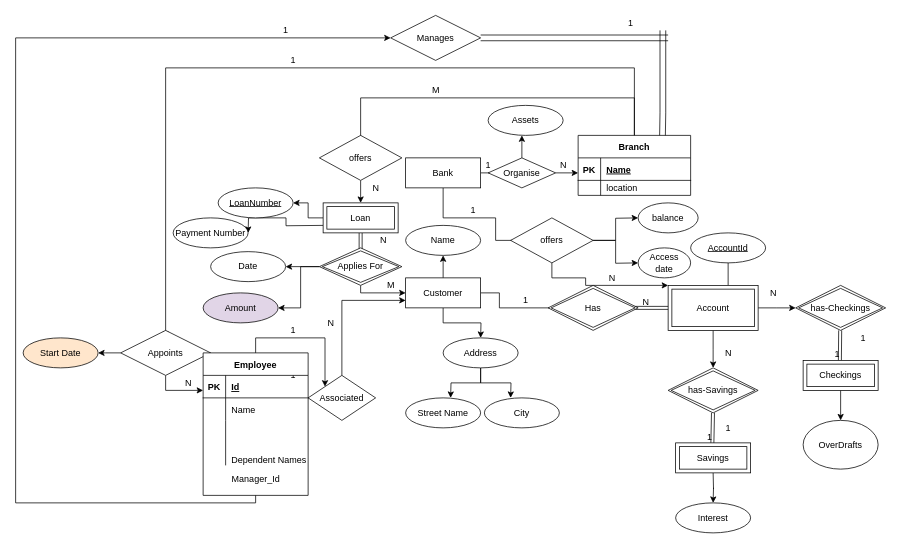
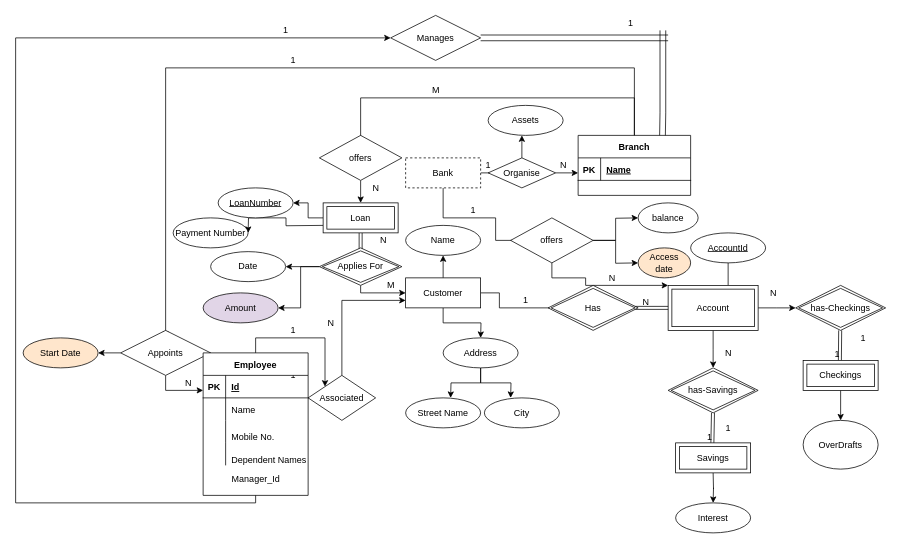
- <mxCell id="4" value="Bank" style="whiteSpace=wrap;html=1;align=center;" parent="1" vertex="1"><mxGeometry x="540" y="210" width="100" height="40" as="geometry" /></mxCell>
+ <mxCell id="4" value="Bank" style="whiteSpace=wrap;html=1;align=center;dashed=1;" parent="1" vertex="1"><mxGeometry x="540" y="210" width="100" height="40" as="geometry" /></mxCell>
- <mxCell id="19" value="location" style="shape=partialRectangle;connectable=0;fillColor=none;top=0;left=0;bottom=0;right=0;align=left;spacingLeft=6;overflow=hidden;" parent="17" vertex="1"><mxGeometry x="30" width="120" height="20" as="geometry" /></mxCell>
- <mxCell id="46" value="&lt;div&gt;Access&lt;/div&gt;&lt;div&gt;date&lt;br&gt;&lt;/div&gt;" style="ellipse;whiteSpace=wrap;html=1;align=center;" parent="1" vertex="1"><mxGeometry x="850" y="330" width="70" height="40" as="geometry" /></mxCell>
+ <mxCell id="46" value="&lt;div&gt;Access&lt;/div&gt;&lt;div&gt;date&lt;br&gt;&lt;/div&gt;" style="ellipse;whiteSpace=wrap;html=1;align=center;fillColor=#ffe6cc;" parent="1" vertex="1"><mxGeometry x="850" y="330" width="70" height="40" as="geometry" /></mxCell>
+ <mxCell id="82" value="&#10;Mobile No.&#10;&#10;(Multivalued attr)" style="shape=partialRectangle;connectable=0;fillColor=none;top=0;left=0;bottom=0;right=0;align=left;spacingLeft=6;overflow=hidden;" parent="80" vertex="1"><mxGeometry x="30" width="110" height="30" as="geometry" /></mxCell>
